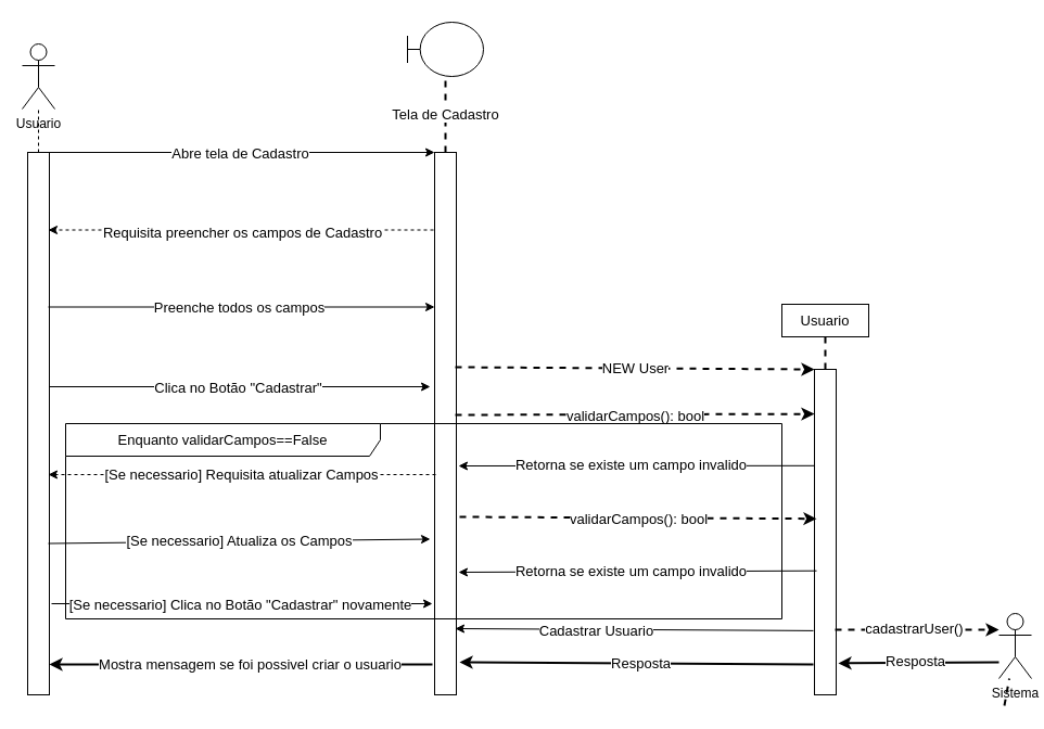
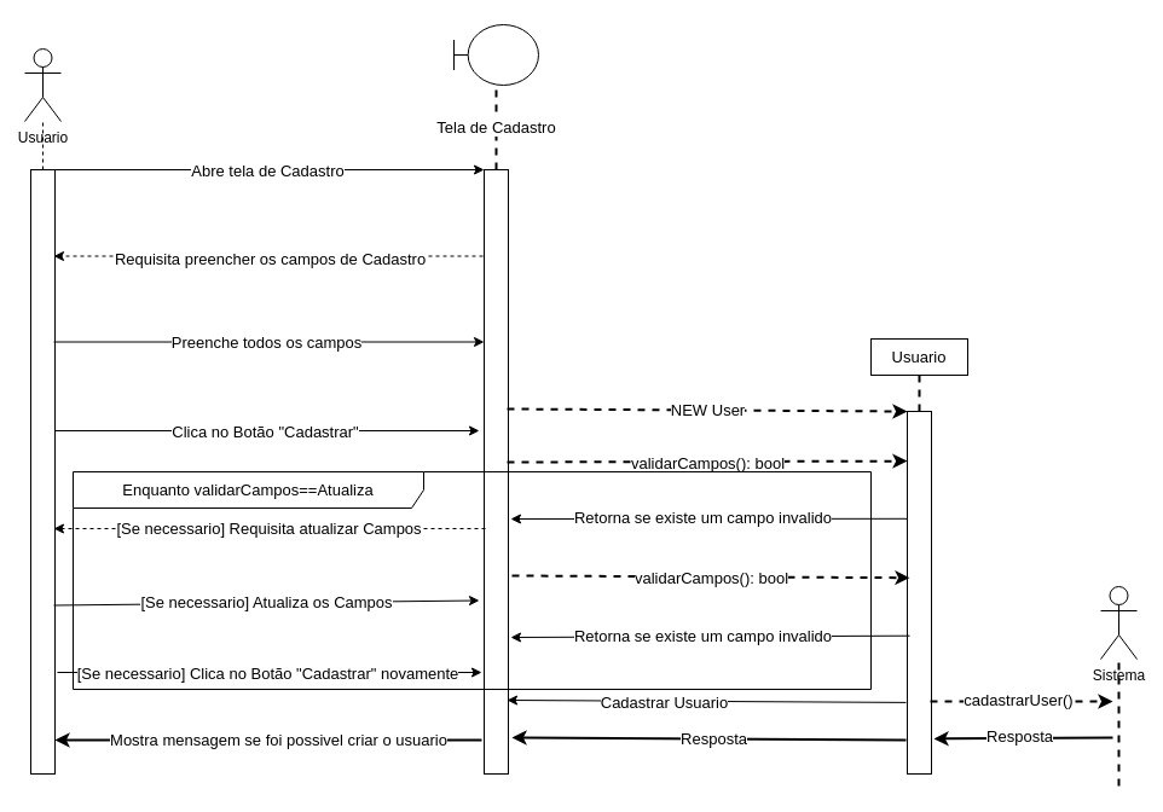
- <mxCell id="31" value="Enquanto validarCampos==False" style="shape=umlFrame;whiteSpace=wrap;html=1;fontSize=13;fillColor=none;width=290;height=30;" parent="1" vertex="1"><mxGeometry x="60" y="390" width="660" height="180" as="geometry" /></mxCell>
+ <mxCell id="31" value="Enquanto validarCampos==Atualiza" style="shape=umlFrame;whiteSpace=wrap;html=1;fontSize=13;fillColor=none;width=290;height=30;" parent="1" vertex="1"><mxGeometry x="60" y="390" width="660" height="180" as="geometry" /></mxCell>
- <mxCell id="35" value="Sistema" style="shape=umlActor;verticalLabelPosition=bottom;verticalAlign=top;html=1;outlineConnect=0;" parent="1" vertex="1"><mxGeometry x="920" y="565" width="30" height="60" as="geometry" /></mxCell>
+ <mxCell id="35" value="Sistema" style="shape=umlActor;verticalLabelPosition=bottom;verticalAlign=top;html=1;outlineConnect=0;" parent="1" vertex="1"><mxGeometry x="910" y="485" width="30" height="60" as="geometry" /></mxCell>
